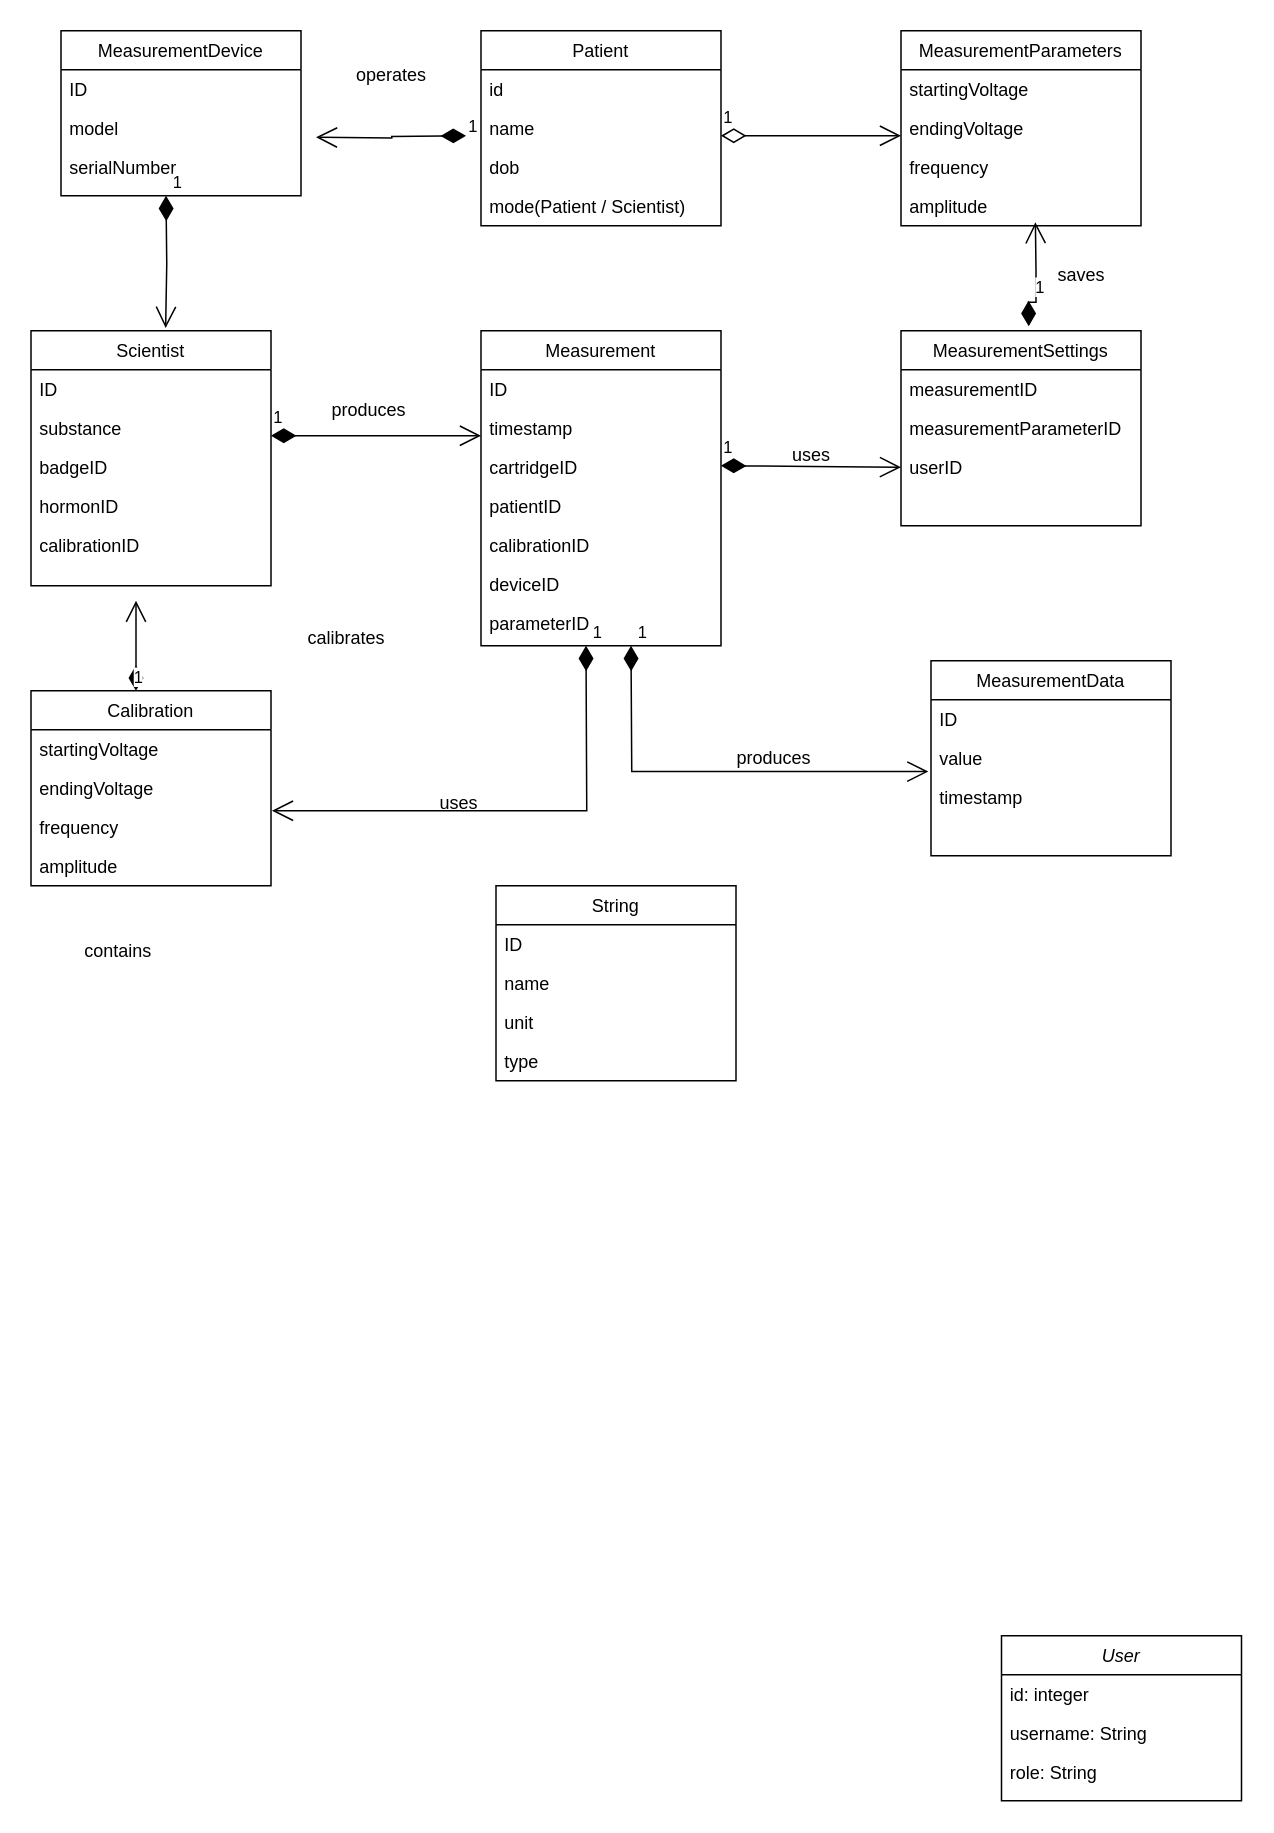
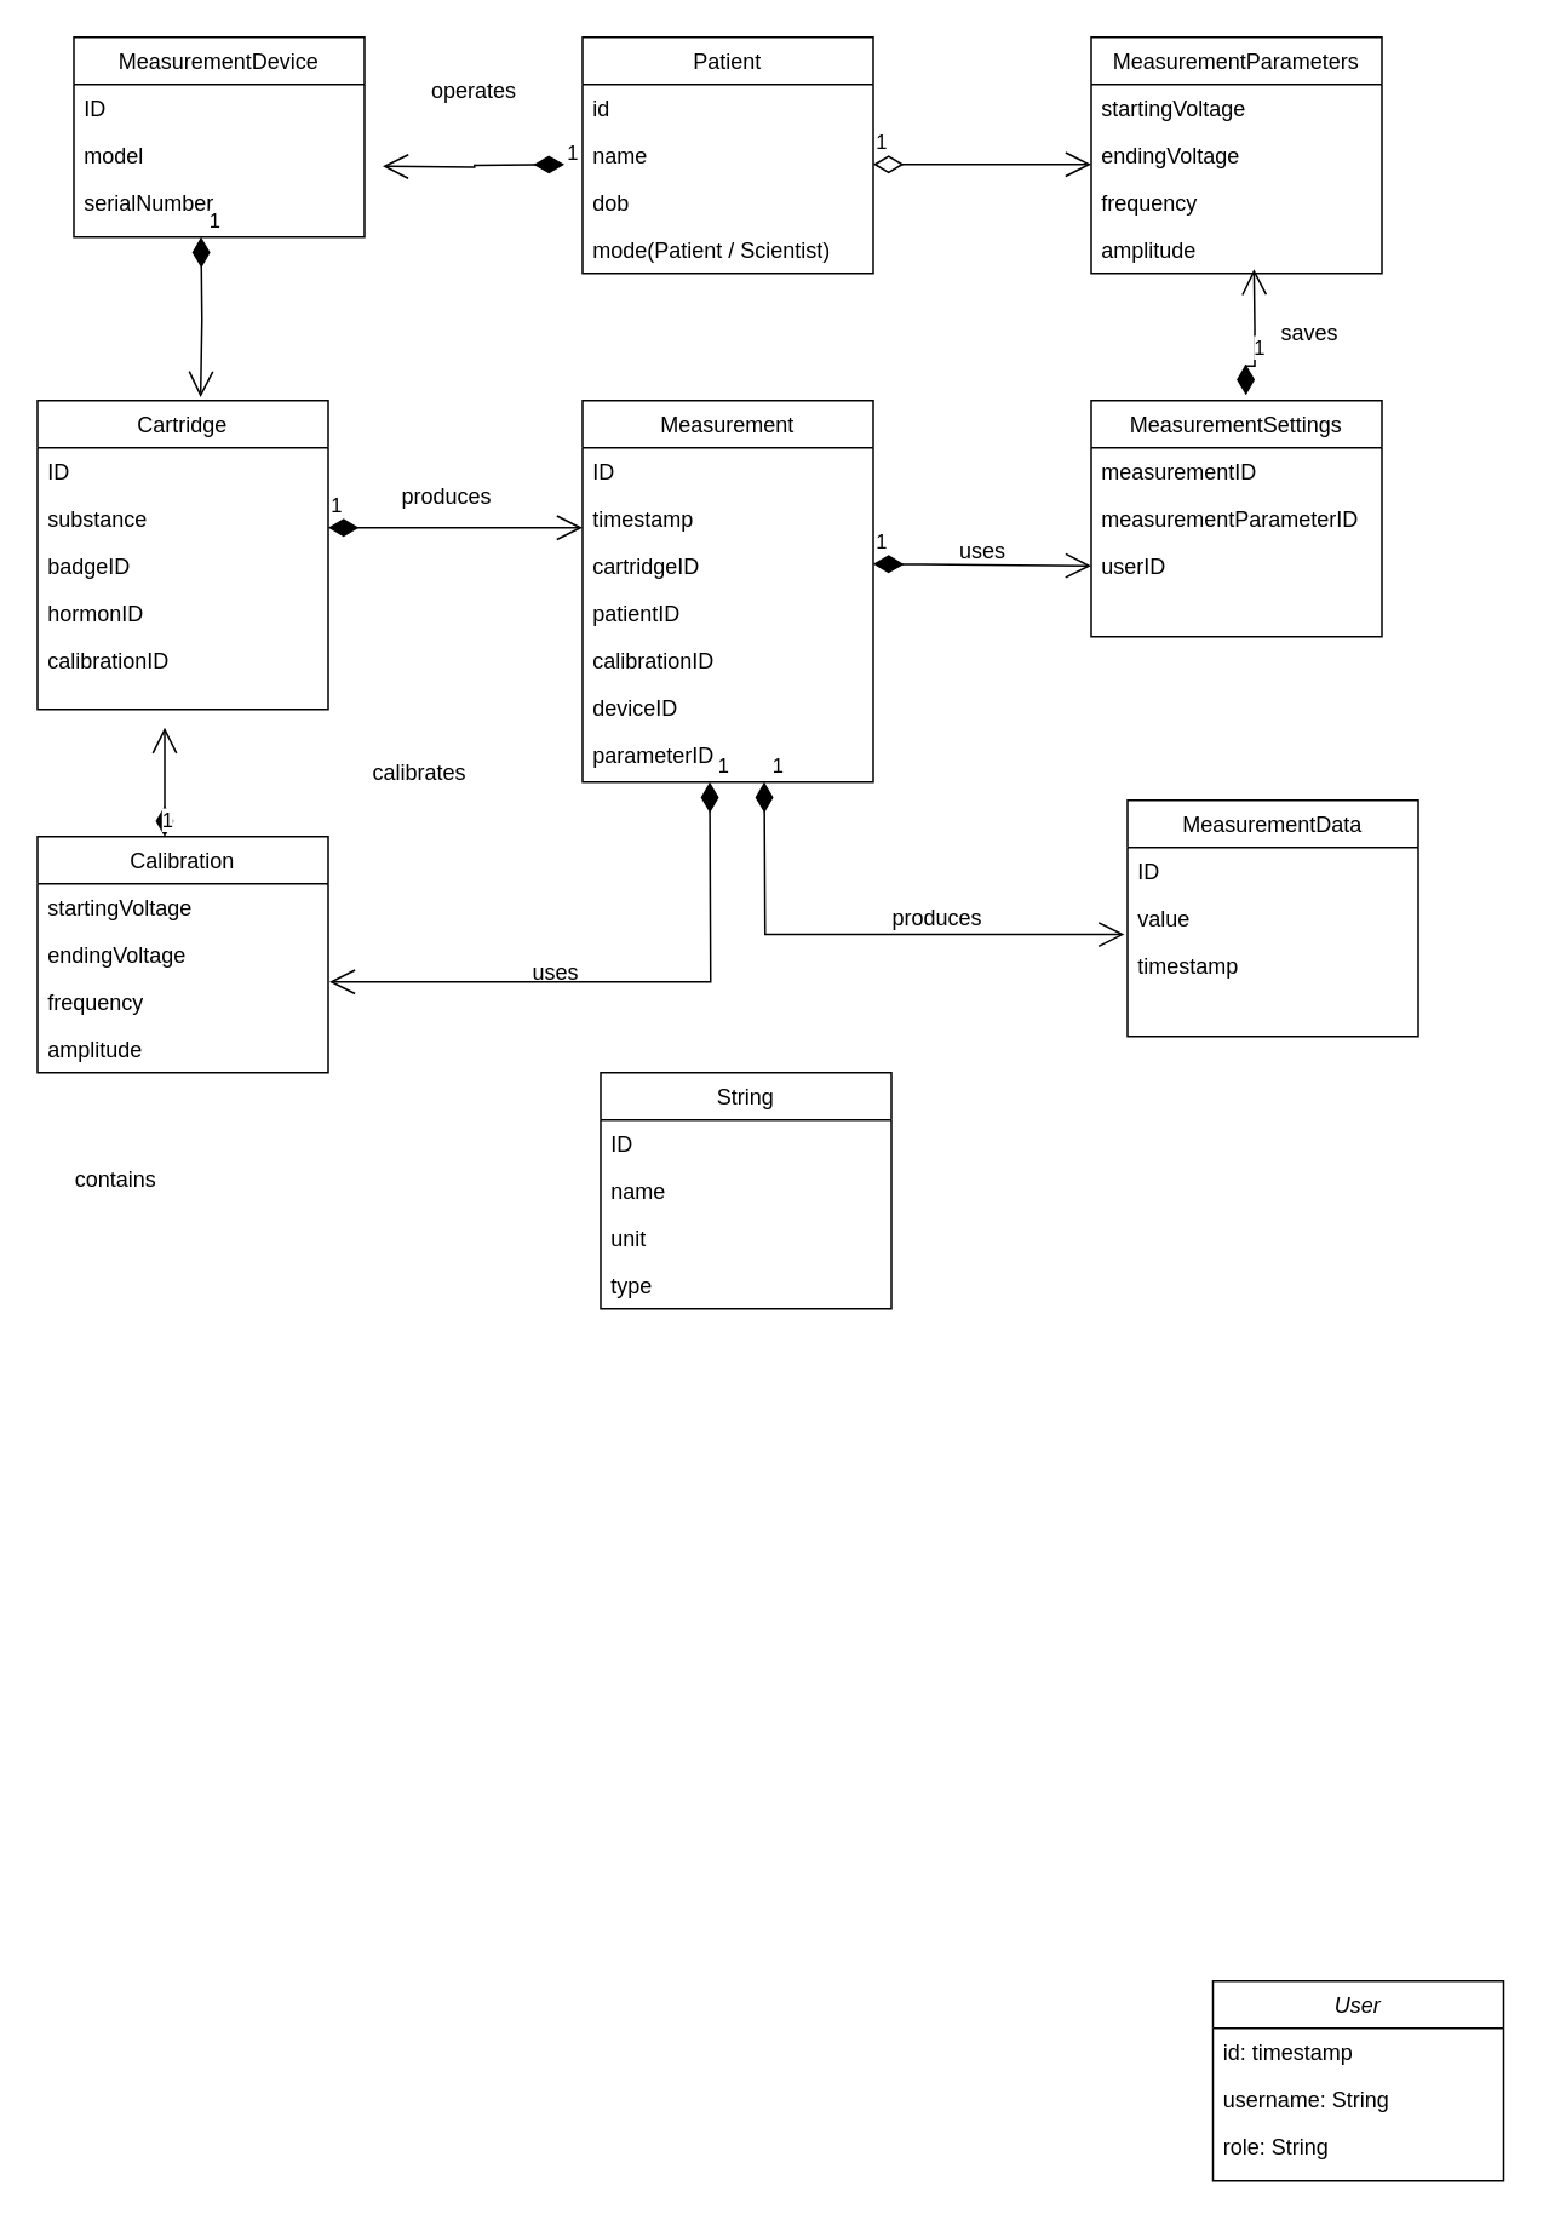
- <mxCell id="19" value="Scientist" style="swimlane;fontStyle=0;align=center;verticalAlign=top;childLayout=stackLayout;horizontal=1;startSize=26;horizontalStack=0;resizeParent=1;resizeLast=0;collapsible=1;marginBottom=0;rounded=0;shadow=0;strokeWidth=1;" vertex="1" parent="1"><mxGeometry x="20" y="220" width="160" height="170" as="geometry"><mxRectangle x="550" y="140" width="160" height="26" as="alternateBounds" /></mxGeometry></mxCell>
+ <mxCell id="19" value="Cartridge" style="swimlane;fontStyle=0;align=center;verticalAlign=top;childLayout=stackLayout;horizontal=1;startSize=26;horizontalStack=0;resizeParent=1;resizeLast=0;collapsible=1;marginBottom=0;rounded=0;shadow=0;strokeWidth=1;" vertex="1" parent="1"><mxGeometry x="20" y="220" width="160" height="170" as="geometry"><mxRectangle x="550" y="140" width="160" height="26" as="alternateBounds" /></mxGeometry></mxCell>
- <mxCell id="47" value="contains" style="text;align=left;verticalAlign=top;spacingLeft=4;spacingRight=4;overflow=hidden;rotatable=0;points=[[0,0.5],[1,0.5]];portConstraint=eastwest;rounded=0;shadow=0;html=0;" vertex="1" parent="1"><mxGeometry x="50" y="620" width="60" height="26" as="geometry" /></mxCell>
+ <mxCell id="47" value="contains" style="text;align=left;verticalAlign=top;spacingLeft=4;spacingRight=4;overflow=hidden;rotatable=0;points=[[0,0.5],[1,0.5]];portConstraint=eastwest;rounded=0;shadow=0;html=0;" vertex="1" parent="1"><mxGeometry x="35" y="635" width="60" height="26" as="geometry" /></mxCell>
- <mxCell id="3" value="id: integer" style="text;align=left;verticalAlign=top;spacingLeft=4;spacingRight=4;overflow=hidden;rotatable=0;points=[[0,0.5],[1,0.5]];portConstraint=eastwest;" parent="2" vertex="1"><mxGeometry y="26" width="160" height="26" as="geometry" /></mxCell>
+ <mxCell id="3" value="id: timestamp" style="text;align=left;verticalAlign=top;spacingLeft=4;spacingRight=4;overflow=hidden;rotatable=0;points=[[0,0.5],[1,0.5]];portConstraint=eastwest;" parent="2" vertex="1"><mxGeometry y="26" width="160" height="26" as="geometry" /></mxCell>
